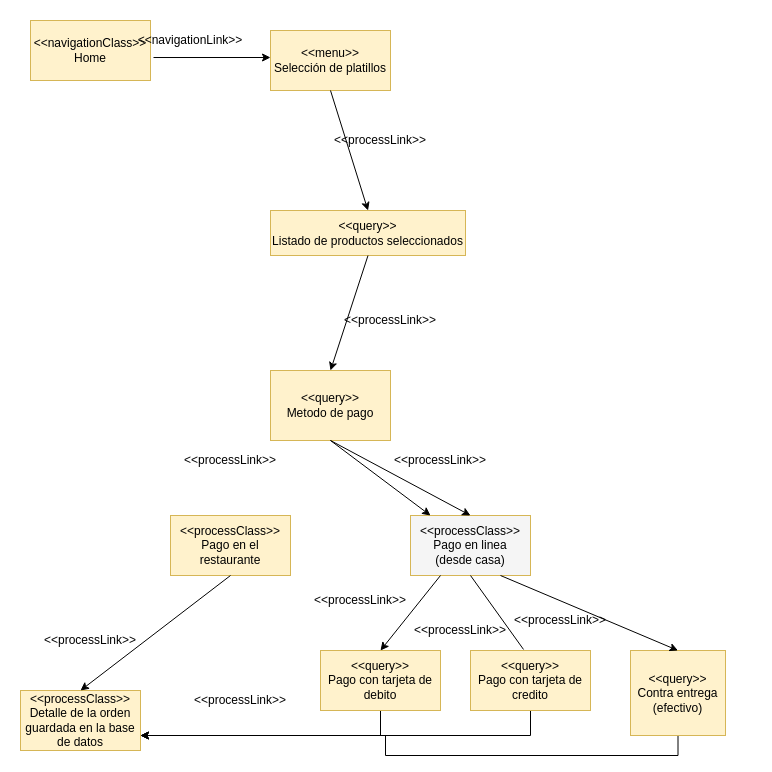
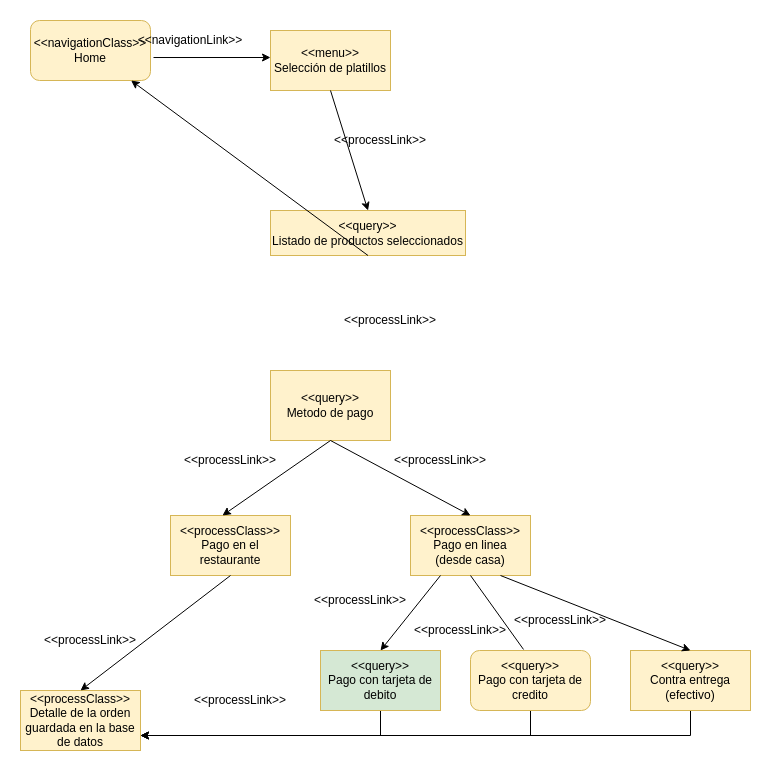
- <mxCell id="2" value="&amp;lt;&amp;lt;navigationClass&amp;gt;&amp;gt;&lt;br&gt;Home&lt;br&gt;" style="rounded=0;whiteSpace=wrap;html=1;fillColor=#fff2cc;strokeColor=#d6b656;" vertex="1" parent="1"><mxGeometry x="30" y="20" width="120" height="60" as="geometry" /></mxCell>
+ <mxCell id="2" value="&amp;lt;&amp;lt;navigationClass&amp;gt;&amp;gt;&lt;br&gt;Home&lt;br&gt;" style="whiteSpace=wrap;html=1;fillColor=#fff2cc;strokeColor=#d6b656;rounded=1;" vertex="1" parent="1"><mxGeometry x="30" y="20" width="120" height="60" as="geometry" /></mxCell>
- <mxCell id="10" value="" style="endArrow=classic;html=1;exitX=0.5;exitY=1;exitDx=0;exitDy=0;entryX=0.5;entryY=0;entryDx=0;entryDy=0;" edge="1" parent="1" source="6" target="9"><mxGeometry width="50" height="50" relative="1" as="geometry"><mxPoint x="350" y="360" as="sourcePoint" /><mxPoint x="400" y="310" as="targetPoint" /></mxGeometry></mxCell>
+ <mxCell id="10" value="" style="endArrow=classic;html=1;exitX=0.5;exitY=1;exitDx=0;exitDy=0;" edge="1" parent="1" source="6" target="2"><mxGeometry width="50" height="50" relative="1" as="geometry"><mxPoint x="350" y="360" as="sourcePoint" /><mxPoint x="400" y="310" as="targetPoint" /></mxGeometry></mxCell>
- <mxCell id="22" value="" style="endArrow=classic;html=1;exitX=0.5;exitY=1;exitDx=0;exitDy=0;" edge="1" parent="1" source="9" target="14"><mxGeometry width="50" height="50" relative="1" as="geometry"><mxPoint x="340" y="470" as="sourcePoint" /><mxPoint x="390" y="420" as="targetPoint" /></mxGeometry></mxCell>
+ <mxCell id="22" value="" style="endArrow=classic;html=1;exitX=0.5;exitY=1;exitDx=0;exitDy=0;entryX=0.433;entryY=0;entryDx=0;entryDy=0;entryPerimeter=0;" edge="1" parent="1" source="9" target="12"><mxGeometry width="50" height="50" relative="1" as="geometry"><mxPoint x="340" y="470" as="sourcePoint" /><mxPoint x="390" y="420" as="targetPoint" /></mxGeometry></mxCell>
- <mxCell id="14" value="&amp;lt;&amp;lt;processClass&amp;gt;&amp;gt;&lt;br&gt;Pago en linea&lt;br&gt;(desde casa)" style="rounded=0;whiteSpace=wrap;html=1;fillColor=#f5f5f5;strokeColor=#d6b656;" vertex="1" parent="1"><mxGeometry x="410" y="515" width="120" height="60" as="geometry" /></mxCell>
+ <mxCell id="14" value="&amp;lt;&amp;lt;processClass&amp;gt;&amp;gt;&lt;br&gt;Pago en linea&lt;br&gt;(desde casa)" style="rounded=0;whiteSpace=wrap;html=1;fillColor=#fff2cc;strokeColor=#d6b656;" vertex="1" parent="1"><mxGeometry x="410" y="515" width="120" height="60" as="geometry" /></mxCell>
- <mxCell id="16" value="&amp;lt;&amp;lt;query&amp;gt;&amp;gt;&lt;br&gt;Pago con tarjeta de debito" style="rounded=0;whiteSpace=wrap;html=1;fillColor=#fff2cc;strokeColor=#d6b656;" vertex="1" parent="1"><mxGeometry x="320" y="650" width="120" height="60" as="geometry" /></mxCell>
+ <mxCell id="16" value="&amp;lt;&amp;lt;query&amp;gt;&amp;gt;&lt;br&gt;Pago con tarjeta de debito" style="rounded=0;whiteSpace=wrap;html=1;fillColor=#d5e8d4;strokeColor=#d6b656;" vertex="1" parent="1"><mxGeometry x="320" y="650" width="120" height="60" as="geometry" /></mxCell>
- <mxCell id="18" value="&amp;lt;&amp;lt;query&amp;gt;&amp;gt;&lt;br&gt;Pago con tarjeta de credito" style="rounded=0;whiteSpace=wrap;html=1;fillColor=#fff2cc;strokeColor=#d6b656;" vertex="1" parent="1"><mxGeometry x="470" y="650" width="120" height="60" as="geometry" /></mxCell>
+ <mxCell id="18" value="&amp;lt;&amp;lt;query&amp;gt;&amp;gt;&lt;br&gt;Pago con tarjeta de credito" style="whiteSpace=wrap;html=1;fillColor=#fff2cc;strokeColor=#d6b656;rounded=1;" vertex="1" parent="1"><mxGeometry x="470" y="650" width="120" height="60" as="geometry" /></mxCell>
- <mxCell id="20" value="&amp;lt;&amp;lt;query&amp;gt;&amp;gt;&lt;br&gt;Contra entrega (efectivo)" style="rounded=0;whiteSpace=wrap;html=1;fillColor=#fff2cc;strokeColor=#d6b656;" vertex="1" parent="1"><mxGeometry x="630" y="650" width="95" height="85" as="geometry" /></mxCell>
+ <mxCell id="20" value="&amp;lt;&amp;lt;query&amp;gt;&amp;gt;&lt;br&gt;Contra entrega (efectivo)" style="rounded=0;whiteSpace=wrap;html=1;fillColor=#fff2cc;strokeColor=#d6b656;" vertex="1" parent="1"><mxGeometry x="630" y="650" width="120" height="60" as="geometry" /></mxCell>
